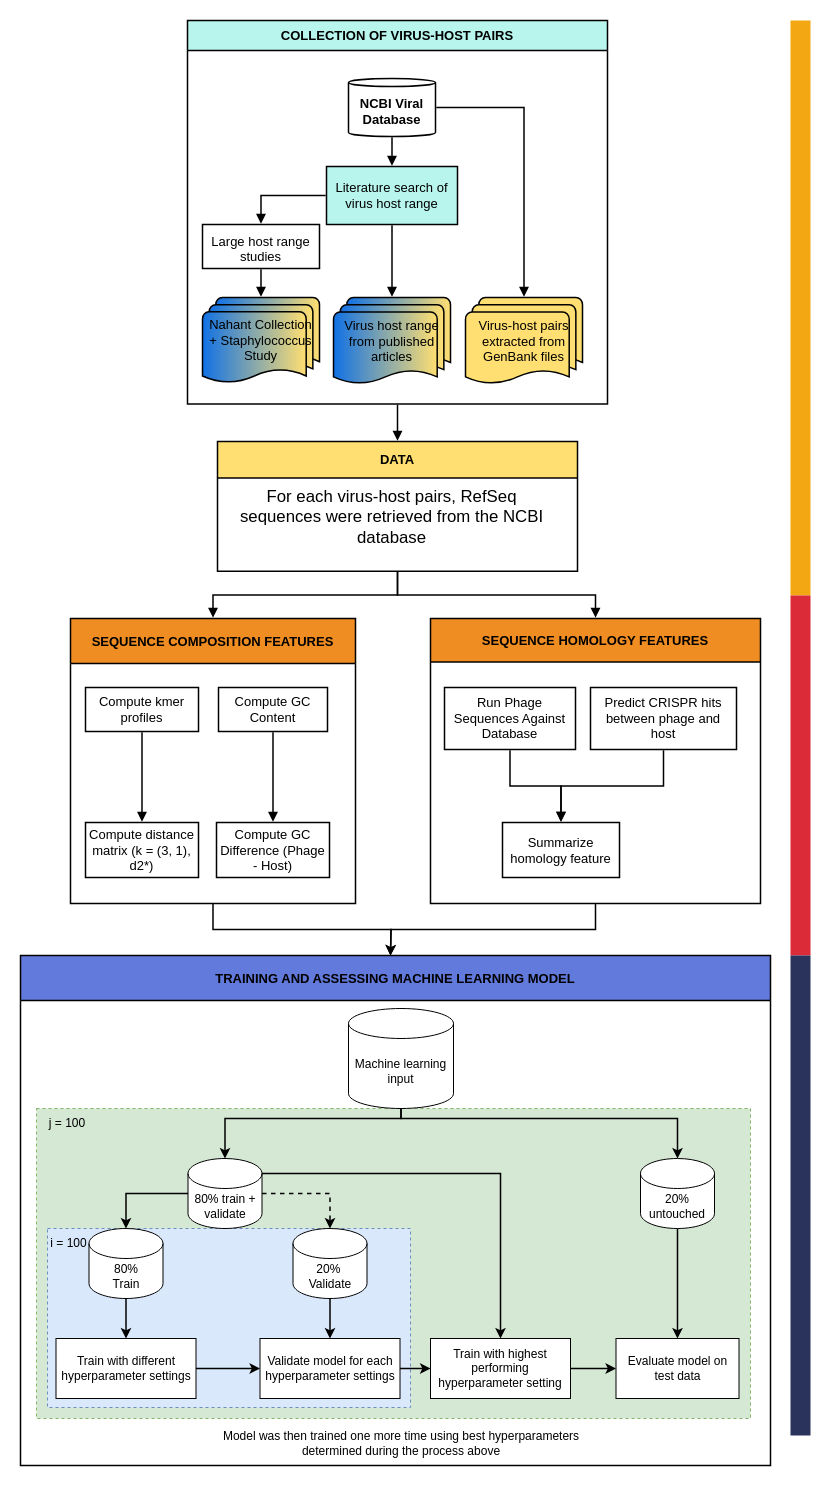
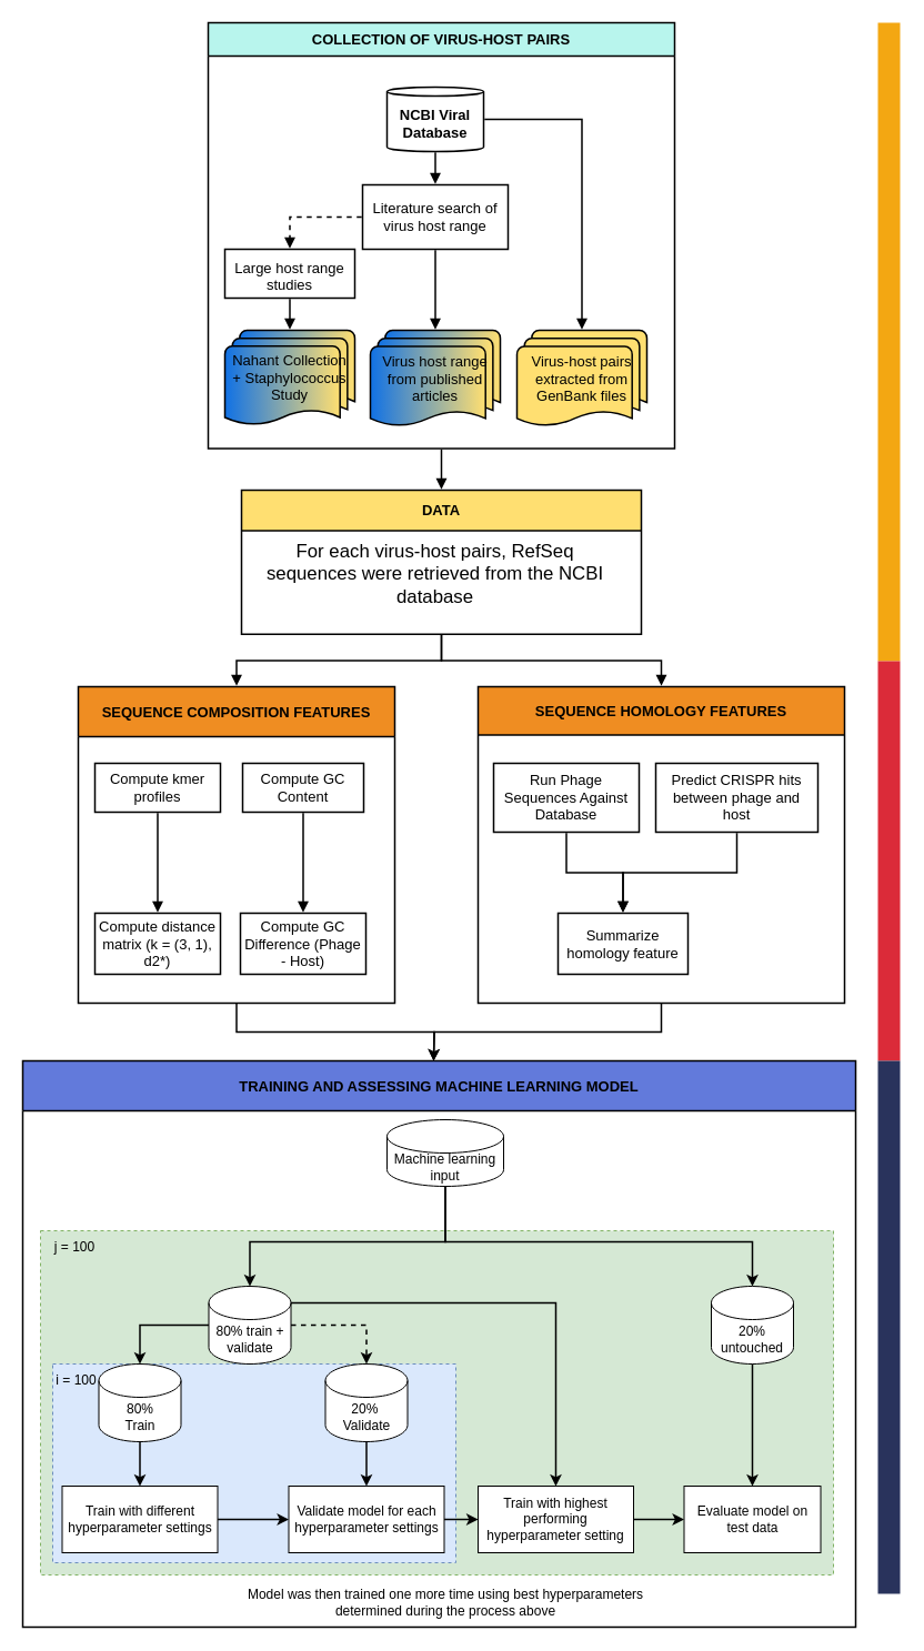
- <mxCell id="32" value="" style="html=1;jettySize=18;whiteSpace=wrap;fontSize=13;strokeOpacity=100;strokeWidth=1.5;rounded=1;arcSize=0;edgeStyle=orthogonalEdgeStyle;startArrow=none;endArrow=block;endFill=1;exitX=-0.006;exitY=0.5;exitPerimeter=0;entryX=0.5;entryY=-0.017;entryPerimeter=0;lucidId=-dU98t5lsShP;" edge="1" parent="1" source="28" target="30"><mxGeometry width="100" height="100" relative="1" as="geometry"><Array as="points" /></mxGeometry></mxCell>
+ <mxCell id="32" value="" style="html=1;jettySize=18;whiteSpace=wrap;fontSize=13;strokeOpacity=100;strokeWidth=1.5;rounded=1;arcSize=0;edgeStyle=orthogonalEdgeStyle;startArrow=none;endArrow=block;endFill=1;exitX=-0.006;exitY=0.5;exitPerimeter=0;entryX=0.5;entryY=-0.017;entryPerimeter=0;lucidId=-dU98t5lsShP;dashed=1;" edge="1" parent="1" source="28" target="30"><mxGeometry width="100" height="100" relative="1" as="geometry"><Array as="points" /></mxGeometry></mxCell>
- <mxCell id="28" value="Literature search of virus host range" style="html=1;overflow=block;blockSpacing=1;whiteSpace=wrap;fontSize=13;fontColor=default;spacing=9;strokeOpacity=100;strokeWidth=1.5;lucidId=a_T9Yw2yO-r4;fillColor=#b8f5ed;" vertex="1" parent="1"><mxGeometry x="326" y="166" width="131" height="58" as="geometry" /></mxCell>
+ <mxCell id="28" value="Literature search of virus host range" style="html=1;overflow=block;blockSpacing=1;whiteSpace=wrap;fontSize=13;fontColor=default;spacing=9;strokeOpacity=100;strokeWidth=1.5;lucidId=a_T9Yw2yO-r4;" vertex="1" parent="1"><mxGeometry x="326" y="166" width="131" height="58" as="geometry" /></mxCell>
- <mxCell id="45" value="Machine learning input" style="shape=cylinder3;whiteSpace=wrap;html=1;boundedLbl=1;backgroundOutline=1;size=15;fillColor=#FFFFFF;gradientColor=none;gradientDirection=east;" vertex="1" parent="1"><mxGeometry x="348" y="1008" width="105" height="100" as="geometry" /></mxCell>
+ <mxCell id="45" value="Machine learning input" style="shape=cylinder3;whiteSpace=wrap;html=1;boundedLbl=1;backgroundOutline=1;size=15;fillColor=#FFFFFF;gradientColor=none;gradientDirection=east;" vertex="1" parent="1"><mxGeometry x="348" y="1008" width="105" height="60" as="geometry" /></mxCell>
